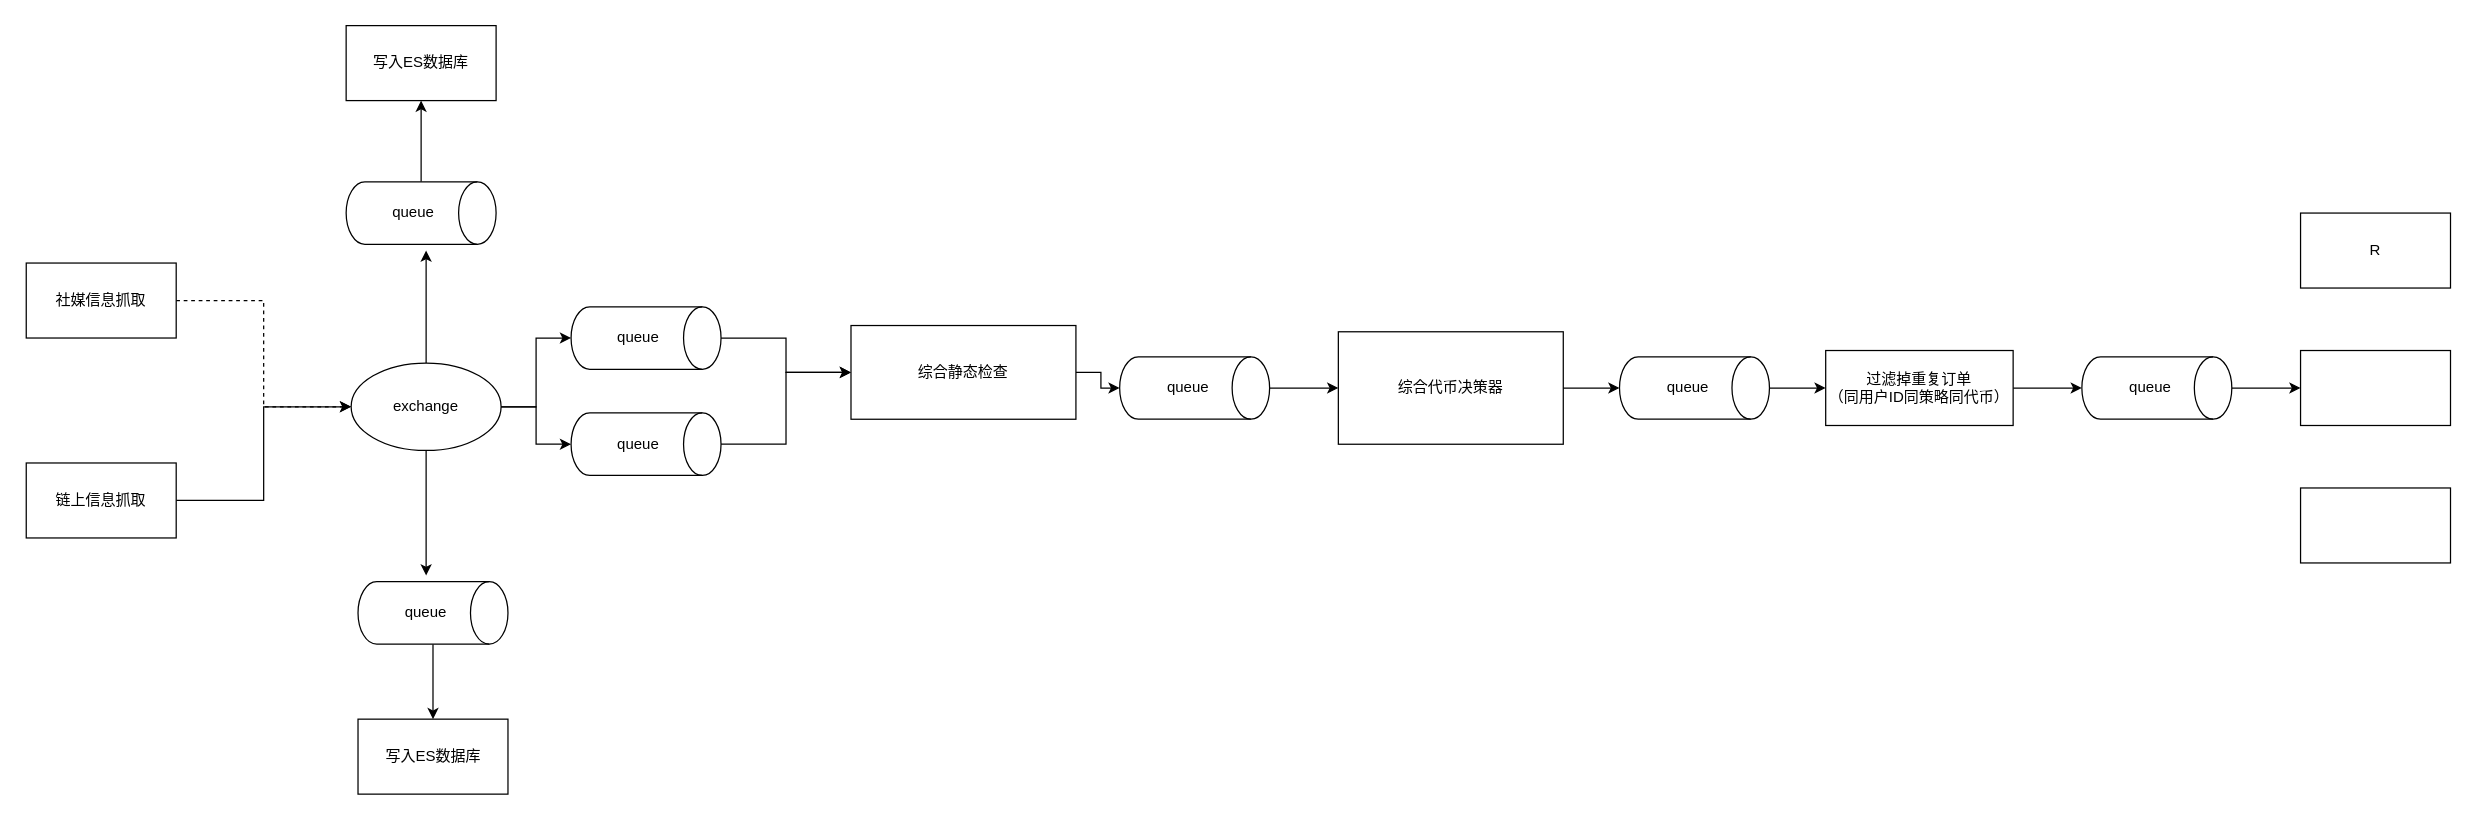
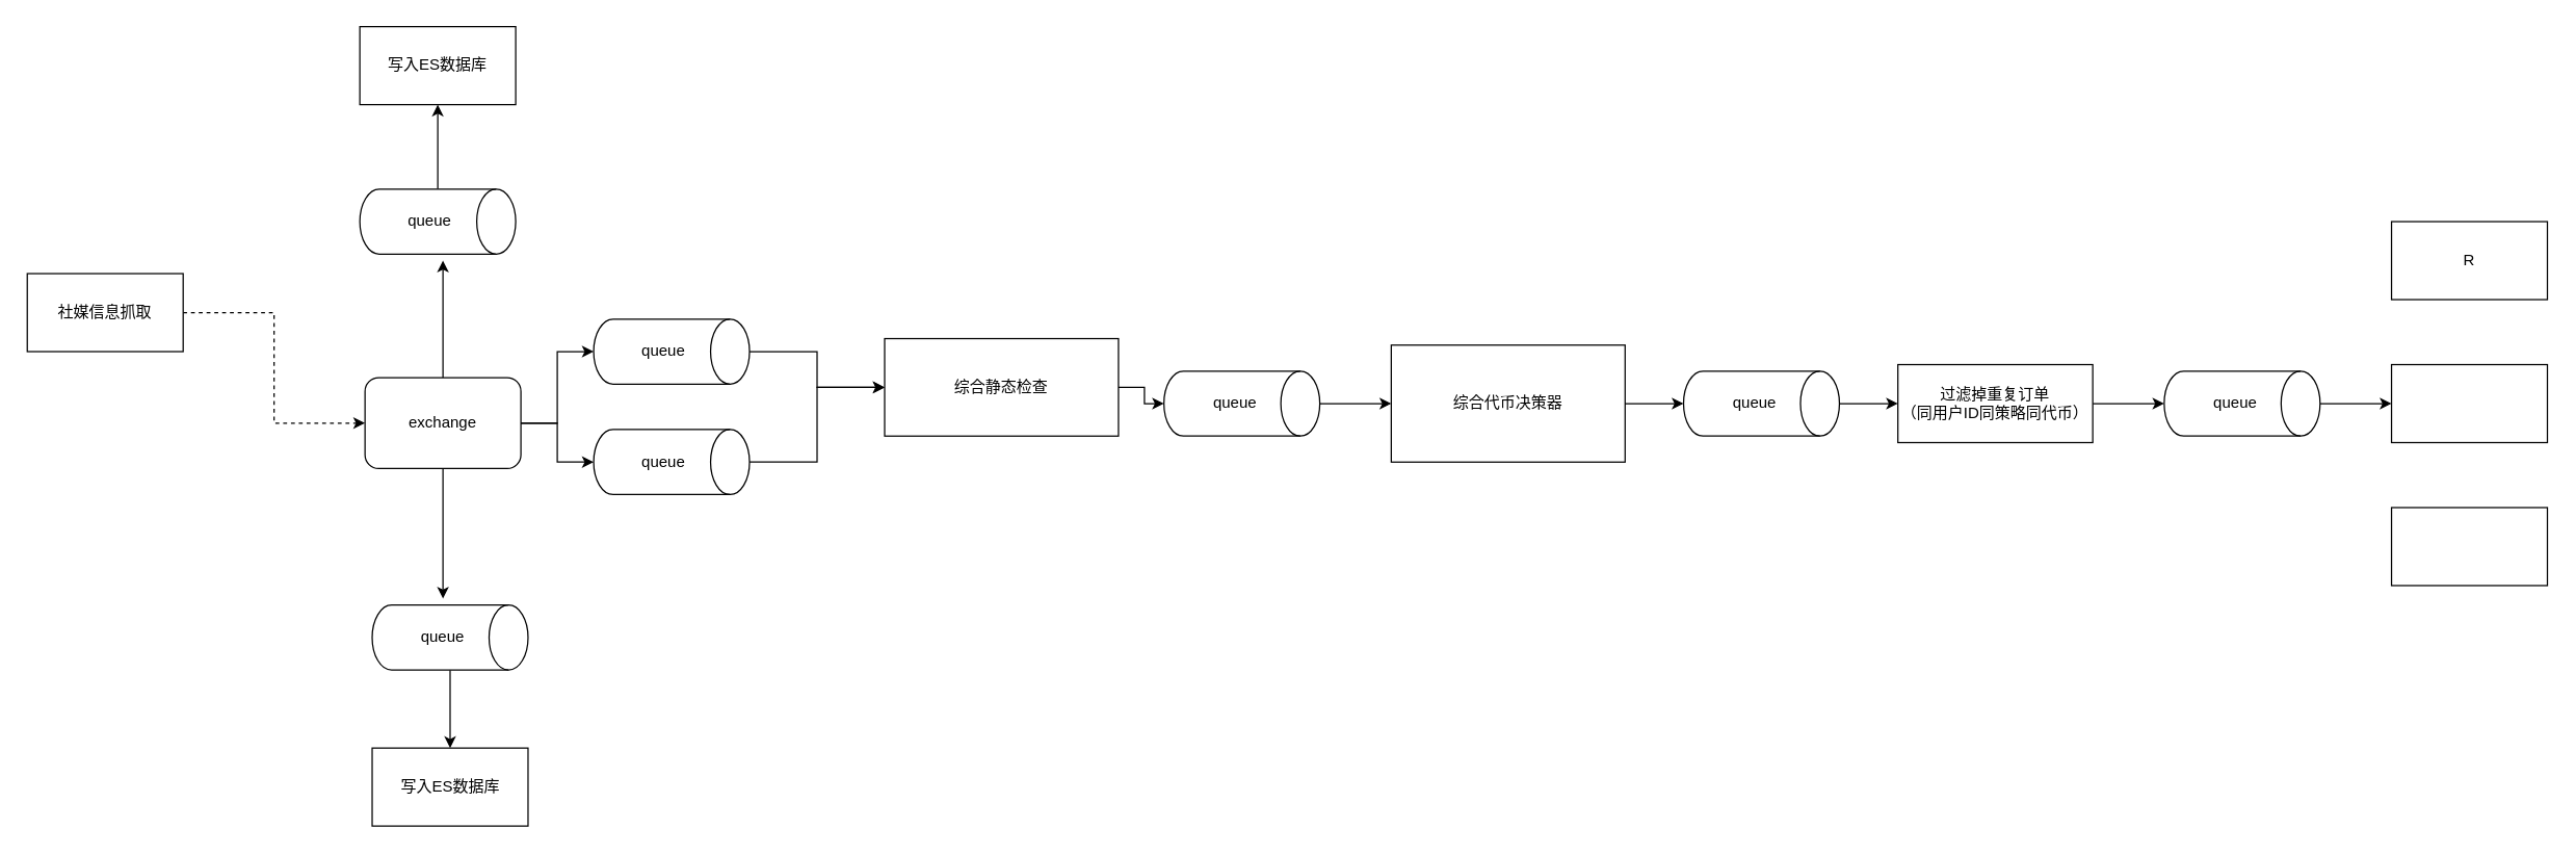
- <mxCell id="28" value="exchange" style="ellipse;whiteSpace=wrap;html=1;" vertex="1" parent="1"><mxGeometry x="280" y="290" width="120" height="70" as="geometry" /></mxCell>
+ <mxCell id="28" value="exchange" style="whiteSpace=wrap;html=1;rounded=1;" vertex="1" parent="1"><mxGeometry x="280" y="290" width="120" height="70" as="geometry" /></mxCell>
- <mxCell id="31" style="edgeStyle=orthogonalEdgeStyle;rounded=0;orthogonalLoop=1;jettySize=auto;html=1;entryX=0;entryY=0.5;entryDx=0;entryDy=0;" edge="1" parent="1" source="32" target="28"><mxGeometry relative="1" as="geometry" /></mxCell>
- <mxCell id="32" value="链上信息抓取" style="rounded=0;whiteSpace=wrap;html=1;" vertex="1" parent="1"><mxGeometry x="20" y="370" width="120" height="60" as="geometry" /></mxCell>
